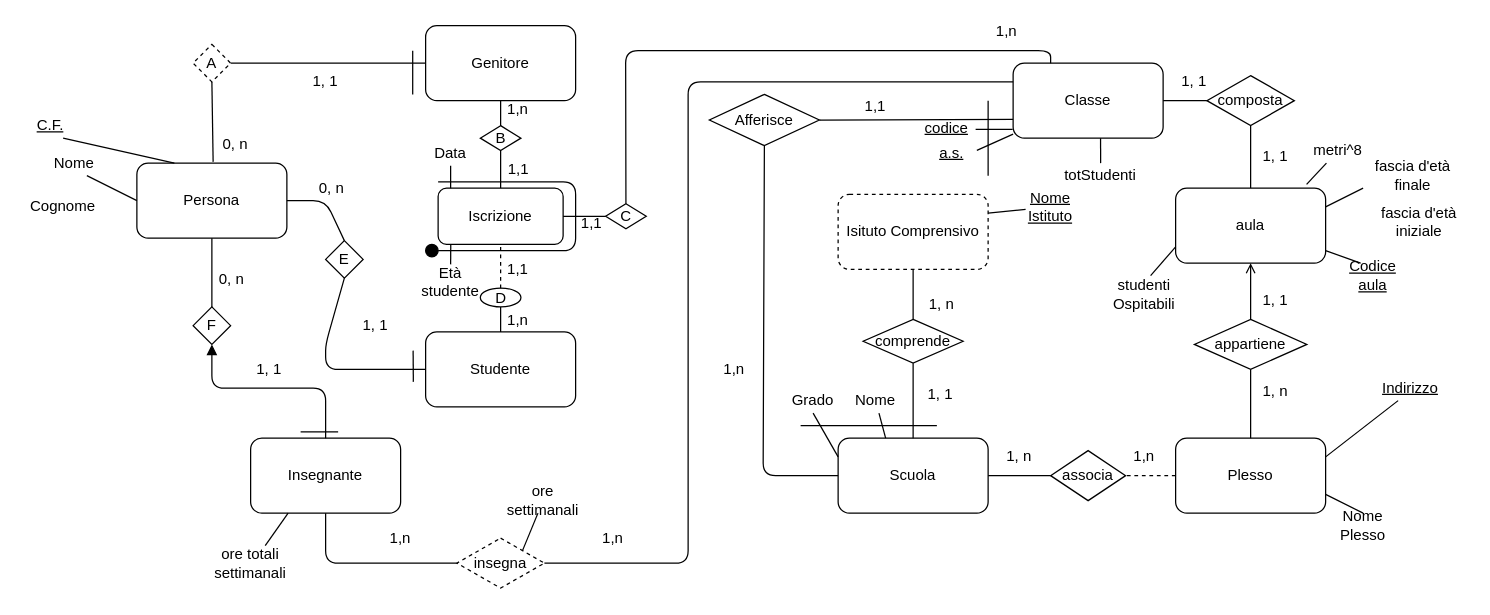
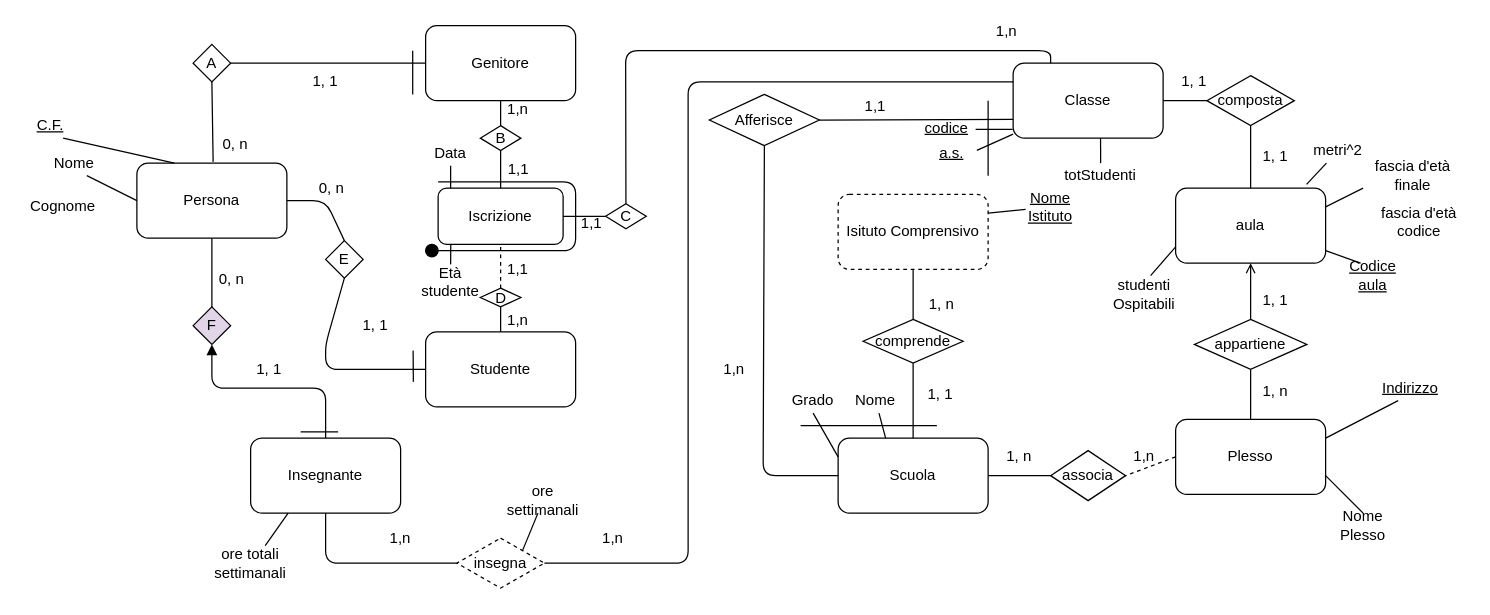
- <mxCell id="67" value="A" style="rhombus;whiteSpace=wrap;html=1;dashed=1;" parent="1" vertex="1"><mxGeometry x="154" y="35" width="30" height="30" as="geometry" /></mxCell>
+ <mxCell id="67" value="A" style="rhombus;whiteSpace=wrap;html=1;" parent="1" vertex="1"><mxGeometry x="154" y="35" width="30" height="30" as="geometry" /></mxCell>
- <mxCell id="39" value="metri^8" style="text;html=1;strokeColor=none;fillColor=none;align=center;verticalAlign=middle;whiteSpace=wrap;rounded=0;" parent="1" vertex="1"><mxGeometry x="1050" y="110" width="40" height="20" as="geometry" /></mxCell>
+ <mxCell id="39" value="metri^2" style="text;html=1;strokeColor=none;fillColor=none;align=center;verticalAlign=middle;whiteSpace=wrap;rounded=0;" parent="1" vertex="1"><mxGeometry x="1050" y="110" width="40" height="20" as="geometry" /></mxCell>
- <mxCell id="40" value="fascia d'età iniziale" style="text;html=1;strokeColor=none;fillColor=none;align=center;verticalAlign=middle;whiteSpace=wrap;rounded=0;" parent="1" vertex="1"><mxGeometry x="1100" y="167" width="70" height="20" as="geometry" /></mxCell>
+ <mxCell id="40" value="fascia d'età codice" style="text;html=1;strokeColor=none;fillColor=none;align=center;verticalAlign=middle;whiteSpace=wrap;rounded=0;" parent="1" vertex="1"><mxGeometry x="1100" y="167" width="70" height="20" as="geometry" /></mxCell>
- <mxCell id="13" value="D" style="ellipse;whiteSpace=wrap;html=1;" parent="1" vertex="1"><mxGeometry x="383.75" y="230" width="32.5" height="15" as="geometry" /></mxCell>
+ <mxCell id="13" value="D" style="rhombus;whiteSpace=wrap;html=1;" parent="1" vertex="1"><mxGeometry x="383.75" y="230" width="32.5" height="15" as="geometry" /></mxCell>
- <mxCell id="70" value="F" style="rhombus;whiteSpace=wrap;html=1;" parent="1" vertex="1"><mxGeometry x="154" y="245" width="30" height="30" as="geometry" /></mxCell>
+ <mxCell id="70" value="F" style="rhombus;whiteSpace=wrap;html=1;fillColor=#e1d5e7;" parent="1" vertex="1"><mxGeometry x="154" y="245" width="30" height="30" as="geometry" /></mxCell>
- <mxCell id="5" value="Plesso" style="rounded=1;whiteSpace=wrap;html=1;" parent="1" vertex="1"><mxGeometry x="940" y="350" width="120" height="60" as="geometry" /></mxCell>
+ <mxCell id="5" value="Plesso" style="rounded=1;whiteSpace=wrap;html=1;" parent="1" vertex="1"><mxGeometry x="940" y="335" width="120" height="60" as="geometry" /></mxCell>
